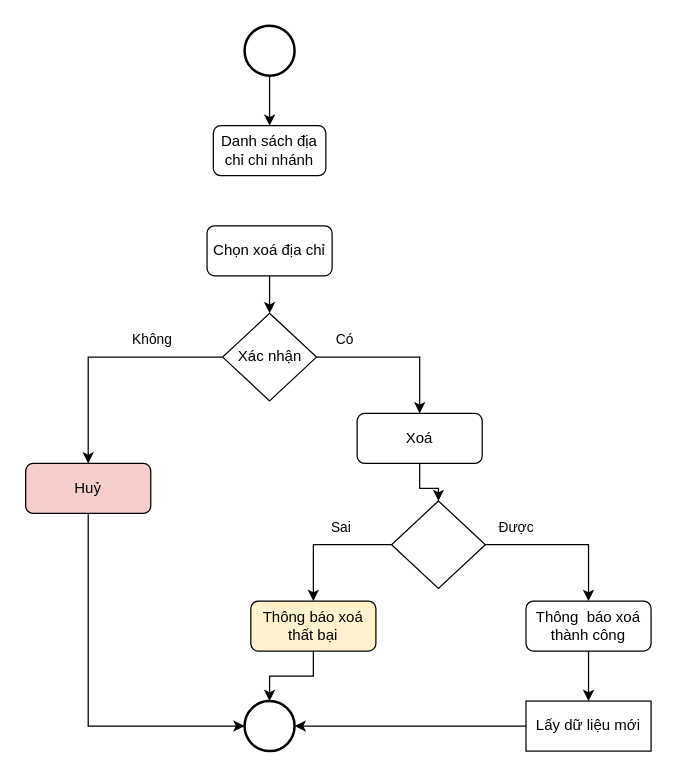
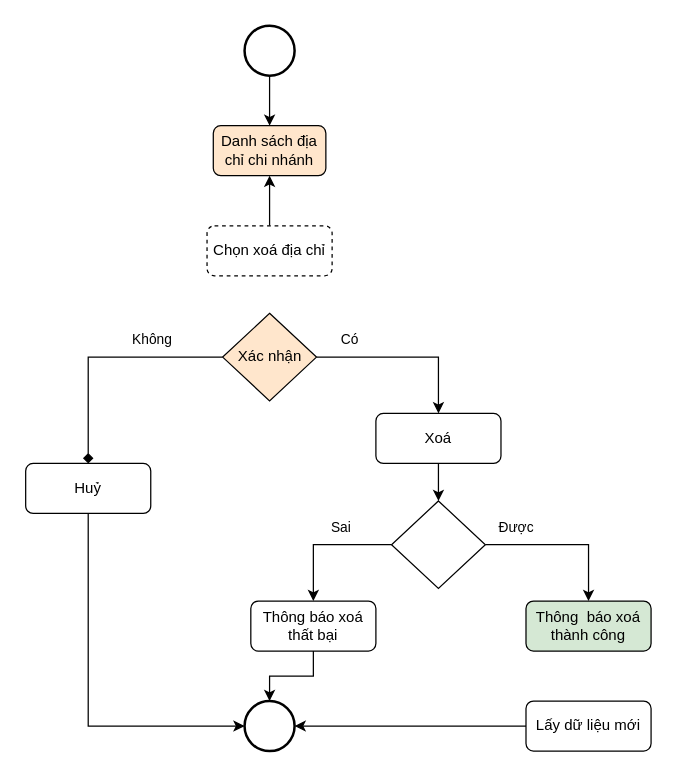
- <mxCell id="4" value="Danh sách địa chỉ chi nhánh" style="rounded=1;whiteSpace=wrap;html=1;" parent="1" vertex="1"><mxGeometry x="170" y="100" width="90" height="40" as="geometry" /></mxCell>
+ <mxCell id="4" value="Danh sách địa chỉ chi nhánh" style="rounded=1;whiteSpace=wrap;html=1;fillColor=#ffe6cc;" parent="1" vertex="1"><mxGeometry x="170" y="100" width="90" height="40" as="geometry" /></mxCell>
- <mxCell id="6" value="Chọn xoá địa chỉ" style="rounded=1;whiteSpace=wrap;html=1;" parent="1" vertex="1"><mxGeometry x="165" y="180" width="100" height="40" as="geometry" /></mxCell>
+ <mxCell id="6" value="Chọn xoá địa chỉ" style="rounded=1;whiteSpace=wrap;html=1;dashed=1;" parent="1" vertex="1"><mxGeometry x="165" y="180" width="100" height="40" as="geometry" /></mxCell>
- <mxCell id="5" value="" style="edgeStyle=orthogonalEdgeStyle;rounded=0;orthogonalLoop=1;jettySize=auto;html=1;" parent="1" source="6" target="11" edge="1"><mxGeometry relative="1" as="geometry" /></mxCell>
+ <mxCell id="5" value="" style="edgeStyle=orthogonalEdgeStyle;rounded=0;orthogonalLoop=1;jettySize=auto;html=1;" parent="1" source="6" target="4" edge="1"><mxGeometry relative="1" as="geometry" /></mxCell>
- <mxCell id="11" value="Xác nhận" style="rhombus;whiteSpace=wrap;html=1;" parent="1" vertex="1"><mxGeometry x="177.5" y="250" width="75" height="70" as="geometry" /></mxCell>
+ <mxCell id="11" value="Xác nhận" style="rhombus;whiteSpace=wrap;html=1;fillColor=#ffe6cc;" parent="1" vertex="1"><mxGeometry x="177.5" y="250" width="75" height="70" as="geometry" /></mxCell>
- <mxCell id="13" value="Xoá" style="rounded=1;whiteSpace=wrap;html=1;" parent="1" vertex="1"><mxGeometry x="285" y="330" width="100" height="40" as="geometry" /></mxCell>
+ <mxCell id="13" value="Xoá" style="rounded=1;whiteSpace=wrap;html=1;" parent="1" vertex="1"><mxGeometry x="300" y="330" width="100" height="40" as="geometry" /></mxCell>
- <mxCell id="9" style="edgeStyle=orthogonalEdgeStyle;rounded=0;orthogonalLoop=1;jettySize=auto;html=1;entryX=0.5;entryY=0;entryDx=0;entryDy=0;" parent="1" source="11" target="24" edge="1"><mxGeometry relative="1" as="geometry" /></mxCell>
+ <mxCell id="9" style="edgeStyle=orthogonalEdgeStyle;rounded=0;orthogonalLoop=1;jettySize=auto;html=1;entryX=0.5;entryY=0;entryDx=0;entryDy=0;endArrow=diamond;" parent="1" source="11" target="24" edge="1"><mxGeometry relative="1" as="geometry" /></mxCell>
- <mxCell id="24" value="Huỷ" style="rounded=1;whiteSpace=wrap;html=1;fillColor=#f8cecc;" parent="1" vertex="1"><mxGeometry x="20" y="370" width="100" height="40" as="geometry" /></mxCell>
+ <mxCell id="24" value="Huỷ" style="rounded=1;whiteSpace=wrap;html=1;" parent="1" vertex="1"><mxGeometry x="20" y="370" width="100" height="40" as="geometry" /></mxCell>
- <mxCell id="20" value="Thông báo xoá thất bại" style="rounded=1;whiteSpace=wrap;html=1;fillColor=#fff2cc;" parent="1" vertex="1"><mxGeometry x="200" y="480" width="100" height="40" as="geometry" /></mxCell>
+ <mxCell id="20" value="Thông báo xoá thất bại" style="rounded=1;whiteSpace=wrap;html=1;" parent="1" vertex="1"><mxGeometry x="200" y="480" width="100" height="40" as="geometry" /></mxCell>
- <mxCell id="22" value="Thông&amp;nbsp; báo xoá thành công" style="rounded=1;whiteSpace=wrap;html=1;" parent="1" vertex="1"><mxGeometry x="420" y="480" width="100" height="40" as="geometry" /></mxCell>
+ <mxCell id="22" value="Thông&amp;nbsp; báo xoá thành công" style="rounded=1;whiteSpace=wrap;html=1;fillColor=#d5e8d4;" parent="1" vertex="1"><mxGeometry x="420" y="480" width="100" height="40" as="geometry" /></mxCell>
- <mxCell id="21" value="" style="edgeStyle=orthogonalEdgeStyle;rounded=0;orthogonalLoop=1;jettySize=auto;html=1;" parent="1" source="22" target="23" edge="1"><mxGeometry relative="1" as="geometry" /></mxCell>
- <mxCell id="23" value="Lấy dữ liệu mới" style="whiteSpace=wrap;html=1;rounded=0;" parent="1" vertex="1"><mxGeometry x="420" y="560" width="100" height="40" as="geometry" /></mxCell>
+ <mxCell id="23" value="Lấy dữ liệu mới" style="rounded=1;whiteSpace=wrap;html=1;" parent="1" vertex="1"><mxGeometry x="420" y="560" width="100" height="40" as="geometry" /></mxCell>
